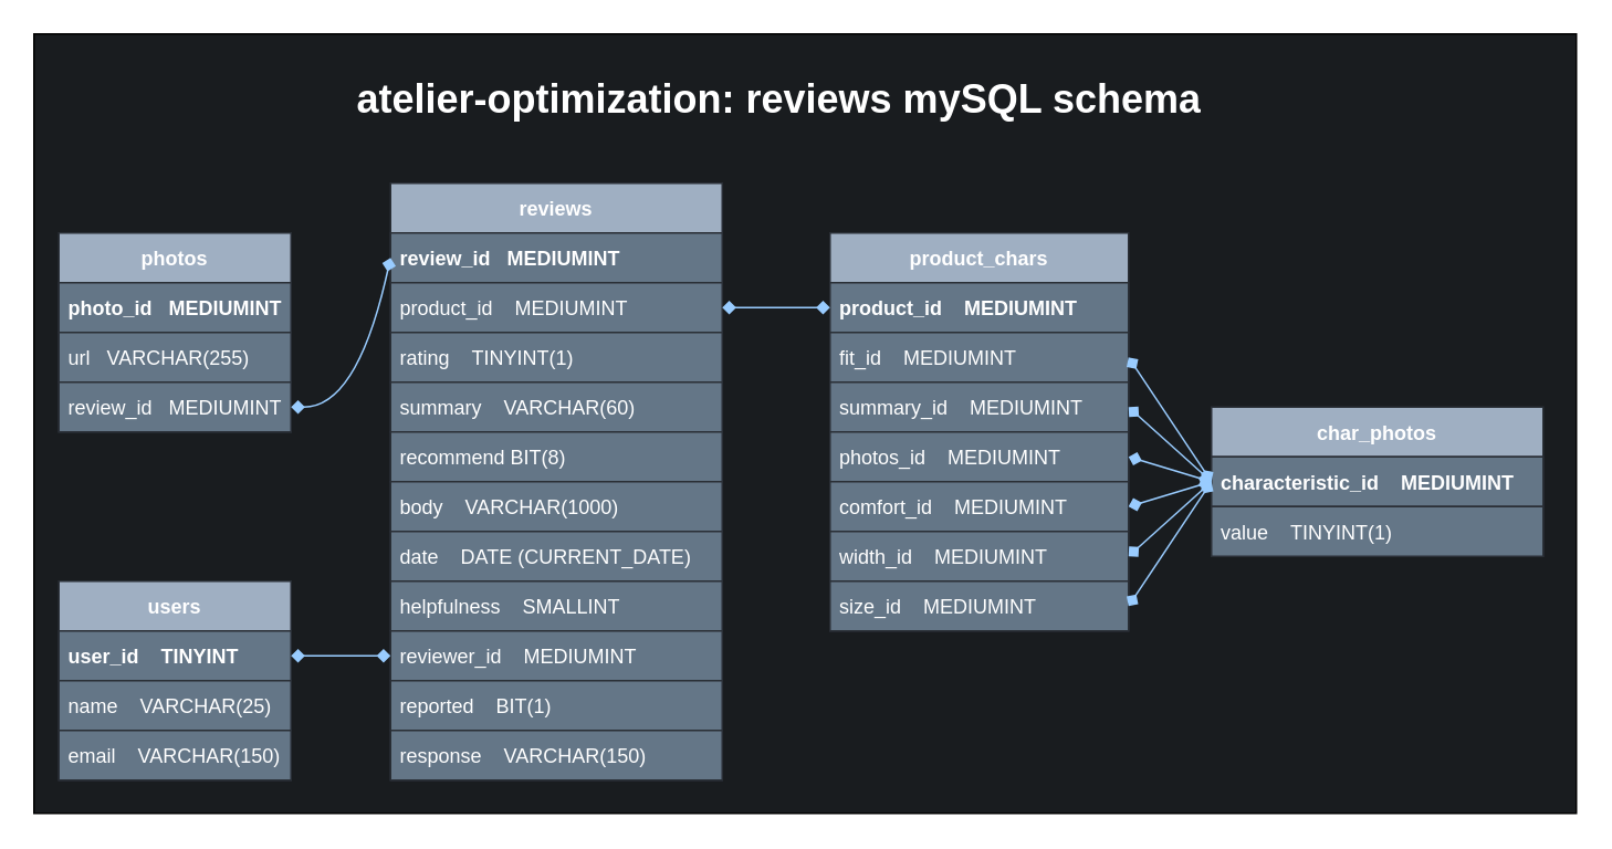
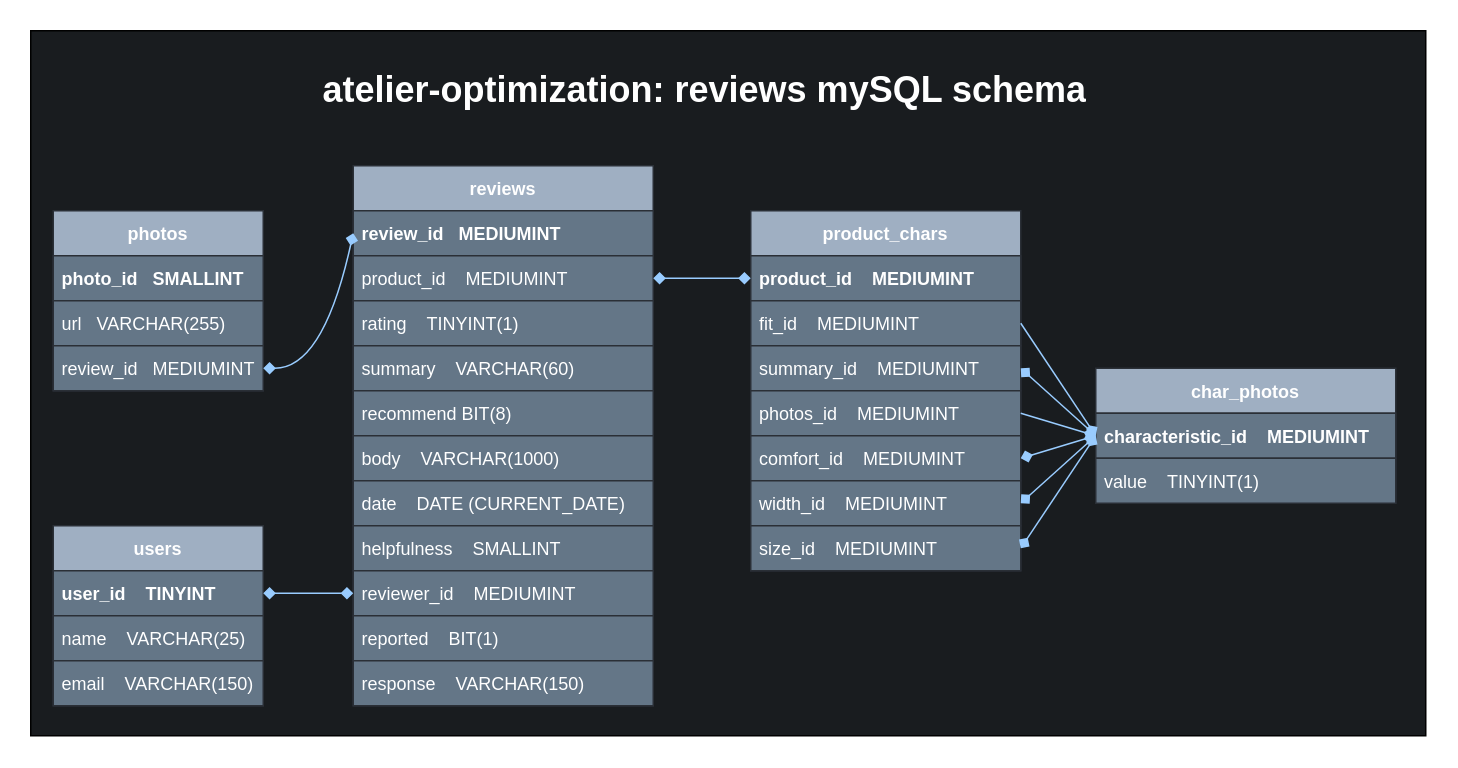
- <mxCell id="4" value="photo_id   MEDIUMINT" style="text;align=left;verticalAlign=middle;spacingLeft=4;spacingRight=4;overflow=hidden;points=[[0,0.5],[1,0.5]];portConstraint=eastwest;rotatable=0;fontStyle=1;fillColor=#647687;strokeColor=#2A2F36;fontColor=#ffffff;" parent="3" vertex="1"><mxGeometry y="30" width="140" height="30" as="geometry" /></mxCell>
+ <mxCell id="4" value="photo_id   SMALLINT" style="text;align=left;verticalAlign=middle;spacingLeft=4;spacingRight=4;overflow=hidden;points=[[0,0.5],[1,0.5]];portConstraint=eastwest;rotatable=0;fontStyle=1;fillColor=#647687;strokeColor=#2A2F36;fontColor=#ffffff;" parent="3" vertex="1"><mxGeometry y="30" width="140" height="30" as="geometry" /></mxCell>
- <mxCell id="38" value="" style="endArrow=diamond;startArrow=diamond;html=1;strokeColor=#99CCFF;entryX=1;entryY=0.5;entryDx=0;entryDy=0;exitX=0;exitY=0.5;exitDx=0;exitDy=0;startFill=1;endFill=1;" parent="1" source="26" target="30" edge="1"><mxGeometry width="50" height="50" relative="1" as="geometry"><mxPoint x="450" y="290" as="sourcePoint" /><mxPoint x="500" y="240" as="targetPoint" /></mxGeometry></mxCell>
+ <mxCell id="38" value="" style="endArrow=none;startArrow=diamond;html=1;strokeColor=#99CCFF;entryX=1;entryY=0.5;entryDx=0;entryDy=0;exitX=0;exitY=0.5;exitDx=0;exitDy=0;startFill=1;endFill=1;" parent="1" source="26" target="30" edge="1"><mxGeometry width="50" height="50" relative="1" as="geometry"><mxPoint x="450" y="290" as="sourcePoint" /><mxPoint x="500" y="240" as="targetPoint" /></mxGeometry></mxCell>
- <mxCell id="40" value="" style="endArrow=diamond;startArrow=diamond;html=1;strokeColor=#99CCFF;entryX=1;entryY=0.5;entryDx=0;entryDy=0;exitX=0;exitY=0.5;exitDx=0;exitDy=0;startFill=1;endFill=1;" parent="1" source="26" target="32" edge="1"><mxGeometry width="50" height="50" relative="1" as="geometry"><mxPoint x="750" y="300" as="sourcePoint" /><mxPoint x="695" y="255" as="targetPoint" /></mxGeometry></mxCell>
+ <mxCell id="40" value="" style="endArrow=none;startArrow=diamond;html=1;strokeColor=#99CCFF;entryX=1;entryY=0.5;entryDx=0;entryDy=0;exitX=0;exitY=0.5;exitDx=0;exitDy=0;startFill=1;endFill=1;" parent="1" source="26" target="32" edge="1"><mxGeometry width="50" height="50" relative="1" as="geometry"><mxPoint x="750" y="300" as="sourcePoint" /><mxPoint x="695" y="255" as="targetPoint" /></mxGeometry></mxCell>
